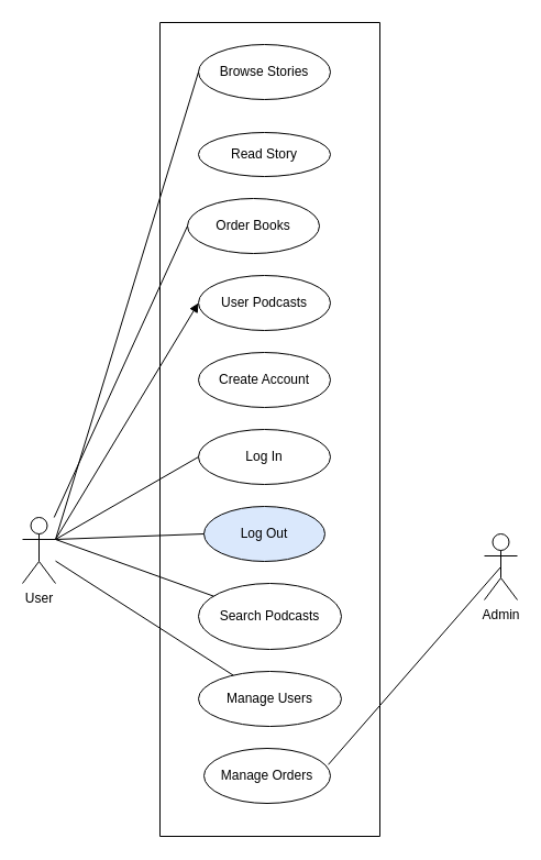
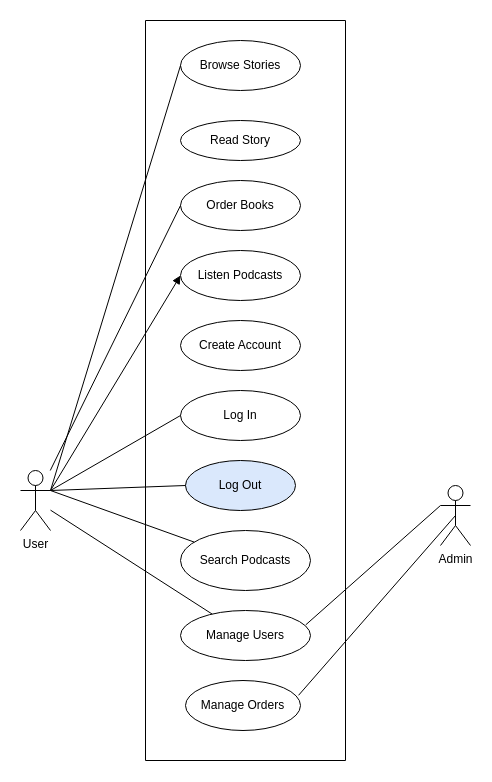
- <mxCell id="6" value="Order Books" style="ellipse;whiteSpace=wrap;html=1;" vertex="1" parent="1"><mxGeometry x="170" y="180" width="120" height="50" as="geometry" /></mxCell>
+ <mxCell id="6" value="Order Books" style="ellipse;whiteSpace=wrap;html=1;" vertex="1" parent="1"><mxGeometry x="180" y="180" width="120" height="50" as="geometry" /></mxCell>
- <mxCell id="7" value="User Podcasts" style="ellipse;whiteSpace=wrap;html=1;" vertex="1" parent="1"><mxGeometry x="180" y="250" width="120" height="50" as="geometry" /></mxCell>
+ <mxCell id="7" value="Listen Podcasts" style="ellipse;whiteSpace=wrap;html=1;" vertex="1" parent="1"><mxGeometry x="180" y="250" width="120" height="50" as="geometry" /></mxCell>
+ <mxCell id="22" value="" style="endArrow=none;html=1;entryX=0;entryY=0.333;entryDx=0;entryDy=0;entryPerimeter=0;exitX=0.963;exitY=0.288;exitDx=0;exitDy=0;exitPerimeter=0;" edge="1" parent="1" source="12" target="3"><mxGeometry width="50" height="50" relative="1" as="geometry"><mxPoint x="100" y="590" as="sourcePoint" /><mxPoint x="150" y="540" as="targetPoint" /></mxGeometry></mxCell>
